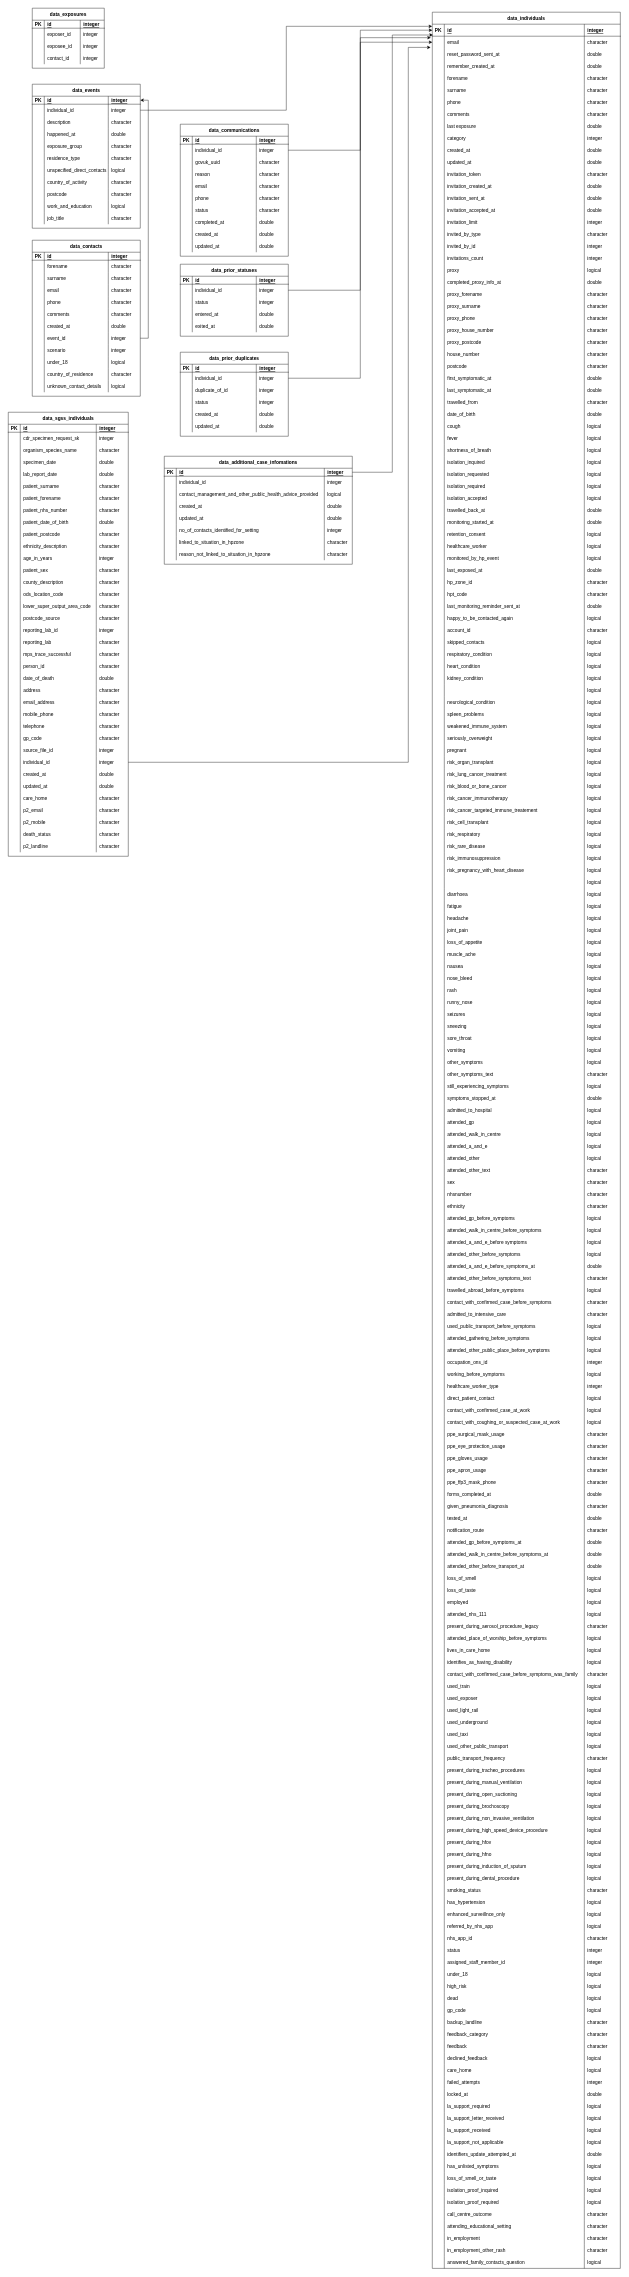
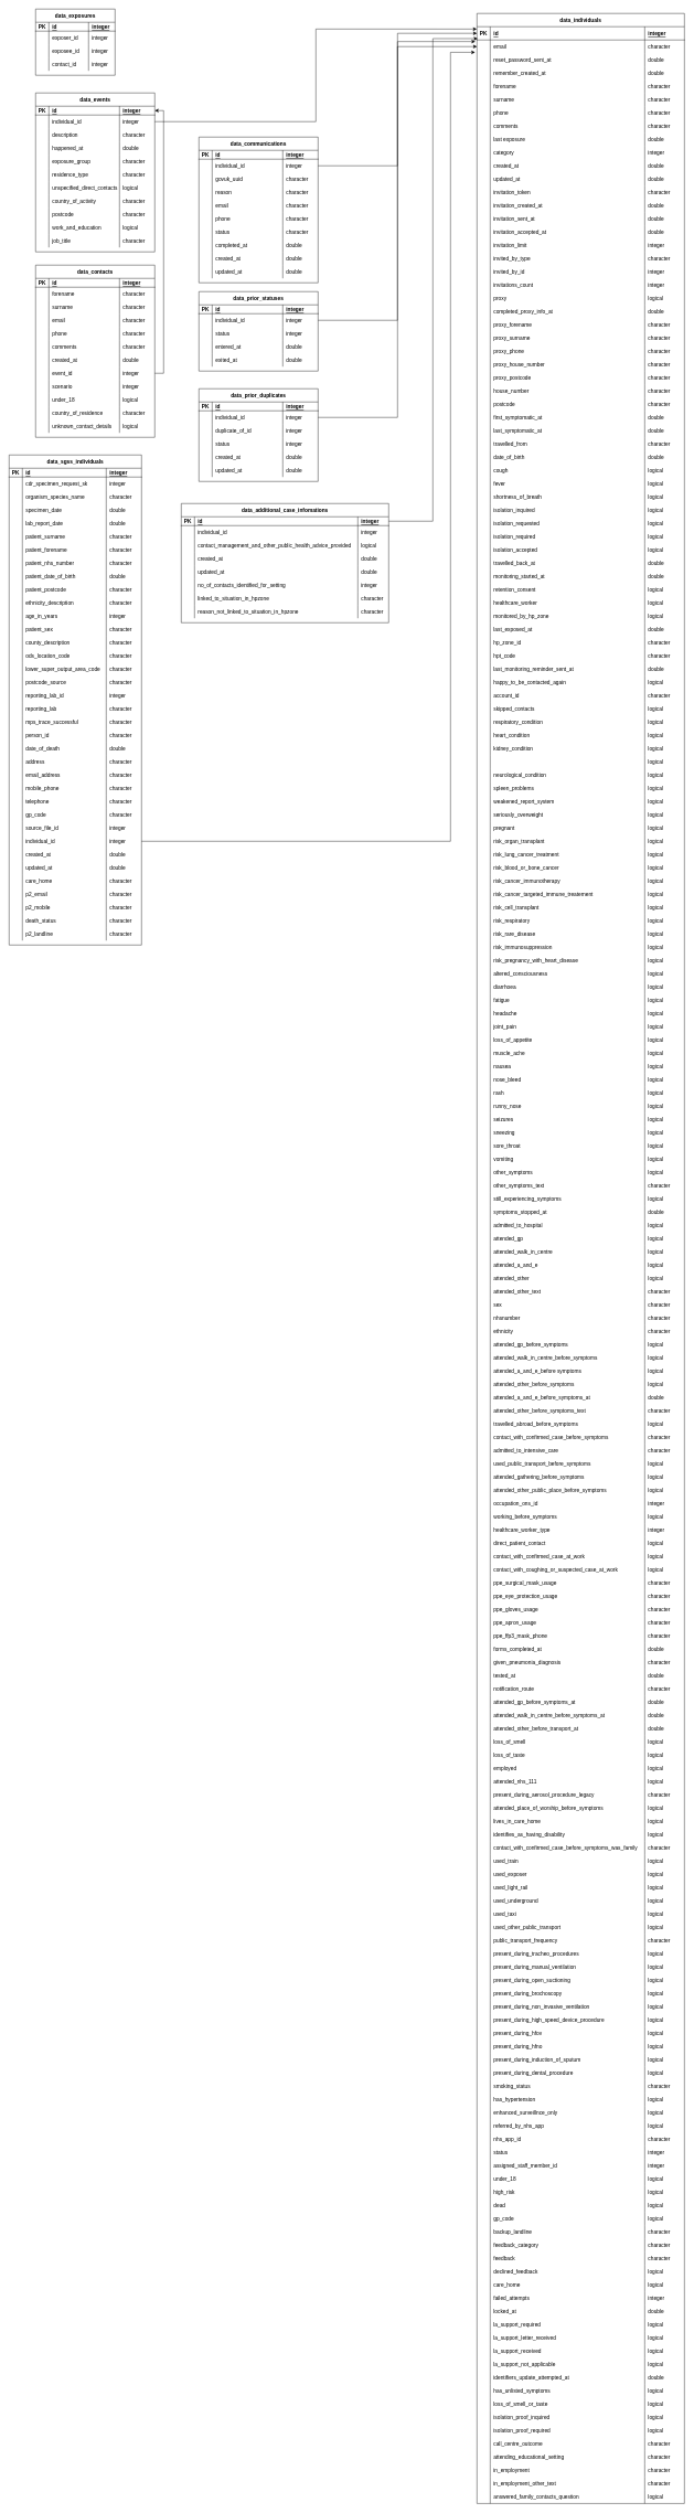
- <mxCell id="563" value="monitored_by_hp_event" style="shape=partialRectangle;connectable=0;fillColor=none;top=0;left=0;bottom=0;right=0;align=left;spacingLeft=6;overflow=hidden;" parent="561" vertex="1"><mxGeometry x="30" width="350" height="30" as="geometry" /></mxCell>
+ <mxCell id="563" value="monitored_by_hp_zone" style="shape=partialRectangle;connectable=0;fillColor=none;top=0;left=0;bottom=0;right=0;align=left;spacingLeft=6;overflow=hidden;" parent="561" vertex="1"><mxGeometry x="30" width="350" height="30" as="geometry" /></mxCell>
- <mxCell id="618" value="weakened_immune_system" style="shape=partialRectangle;connectable=0;fillColor=none;top=0;left=0;bottom=0;right=0;align=left;spacingLeft=6;overflow=hidden;" parent="616" vertex="1"><mxGeometry x="30" width="350" height="30" as="geometry" /></mxCell>
+ <mxCell id="618" value="weakened_report_system" style="shape=partialRectangle;connectable=0;fillColor=none;top=0;left=0;bottom=0;right=0;align=left;spacingLeft=6;overflow=hidden;" parent="616" vertex="1"><mxGeometry x="30" width="350" height="30" as="geometry" /></mxCell>
+ <mxCell id="670" value="altered_consciousness" style="shape=partialRectangle;connectable=0;fillColor=none;top=0;left=0;bottom=0;right=0;align=left;spacingLeft=6;overflow=hidden;" parent="668" vertex="1"><mxGeometry x="30" width="350" height="30" as="geometry" /></mxCell>
- <mxCell id="1126" value="in_employment_other_rash" style="shape=partialRectangle;connectable=0;fillColor=none;top=0;left=0;bottom=0;right=0;align=left;spacingLeft=6;overflow=hidden;" parent="1124" vertex="1"><mxGeometry x="30" width="350" height="30" as="geometry" /></mxCell>
+ <mxCell id="1126" value="in_employment_other_text" style="shape=partialRectangle;connectable=0;fillColor=none;top=0;left=0;bottom=0;right=0;align=left;spacingLeft=6;overflow=hidden;" parent="1124" vertex="1"><mxGeometry x="30" width="350" height="30" as="geometry" /></mxCell>
